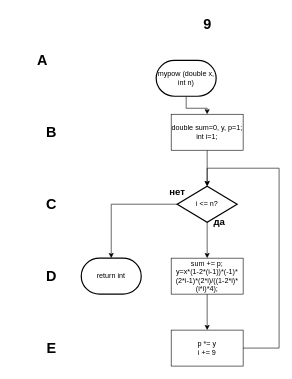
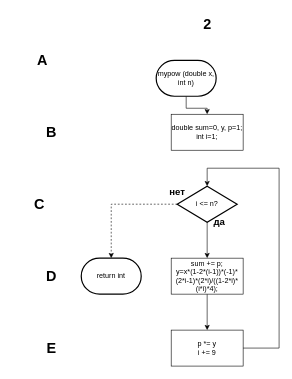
- <mxCell id="13" value="9" style="text;strokeColor=none;fillColor=none;html=1;fontSize=24;fontStyle=1;verticalAlign=middle;align=center;" parent="1" vertex="1"><mxGeometry x="295" width="100" height="40" as="geometry" y="20" /></mxCell>
+ <mxCell id="13" value="2" style="text;strokeColor=none;fillColor=none;html=1;fontSize=24;fontStyle=1;verticalAlign=middle;align=center;" parent="1" vertex="1"><mxGeometry x="295" width="100" height="40" as="geometry" y="20" /></mxCell>
- <mxCell id="4" value="" style="edgeStyle=orthogonalEdgeStyle;rounded=0;orthogonalLoop=1;jettySize=auto;html=1;" parent="1" source="5" target="7" edge="1"><mxGeometry relative="1" as="geometry" /></mxCell>
- <mxCell id="16" value="C" style="text;strokeColor=none;fillColor=none;html=1;fontSize=24;fontStyle=1;verticalAlign=middle;align=center;" parent="1" vertex="1"><mxGeometry x="35" y="320" width="100" height="40" as="geometry" /></mxCell>
+ <mxCell id="16" value="C" style="text;strokeColor=none;fillColor=none;html=1;fontSize=24;fontStyle=1;verticalAlign=middle;align=center;" parent="1" vertex="1"><mxGeometry x="15" y="320" width="100" height="40" as="geometry" /></mxCell>
- <mxCell id="19" style="edgeStyle=orthogonalEdgeStyle;rounded=0;orthogonalLoop=1;jettySize=auto;html=1;entryX=0.5;entryY=0;entryDx=0;entryDy=0;entryPerimeter=0;" edge="1" parent="1" source="7" target="12"><mxGeometry relative="1" as="geometry" /></mxCell>
+ <mxCell id="19" style="edgeStyle=orthogonalEdgeStyle;rounded=0;orthogonalLoop=1;jettySize=auto;html=1;entryX=0.5;entryY=0;entryDx=0;entryDy=0;entryPerimeter=0;dashed=1;" edge="1" parent="1" source="7" target="12"><mxGeometry relative="1" as="geometry" /></mxCell>
